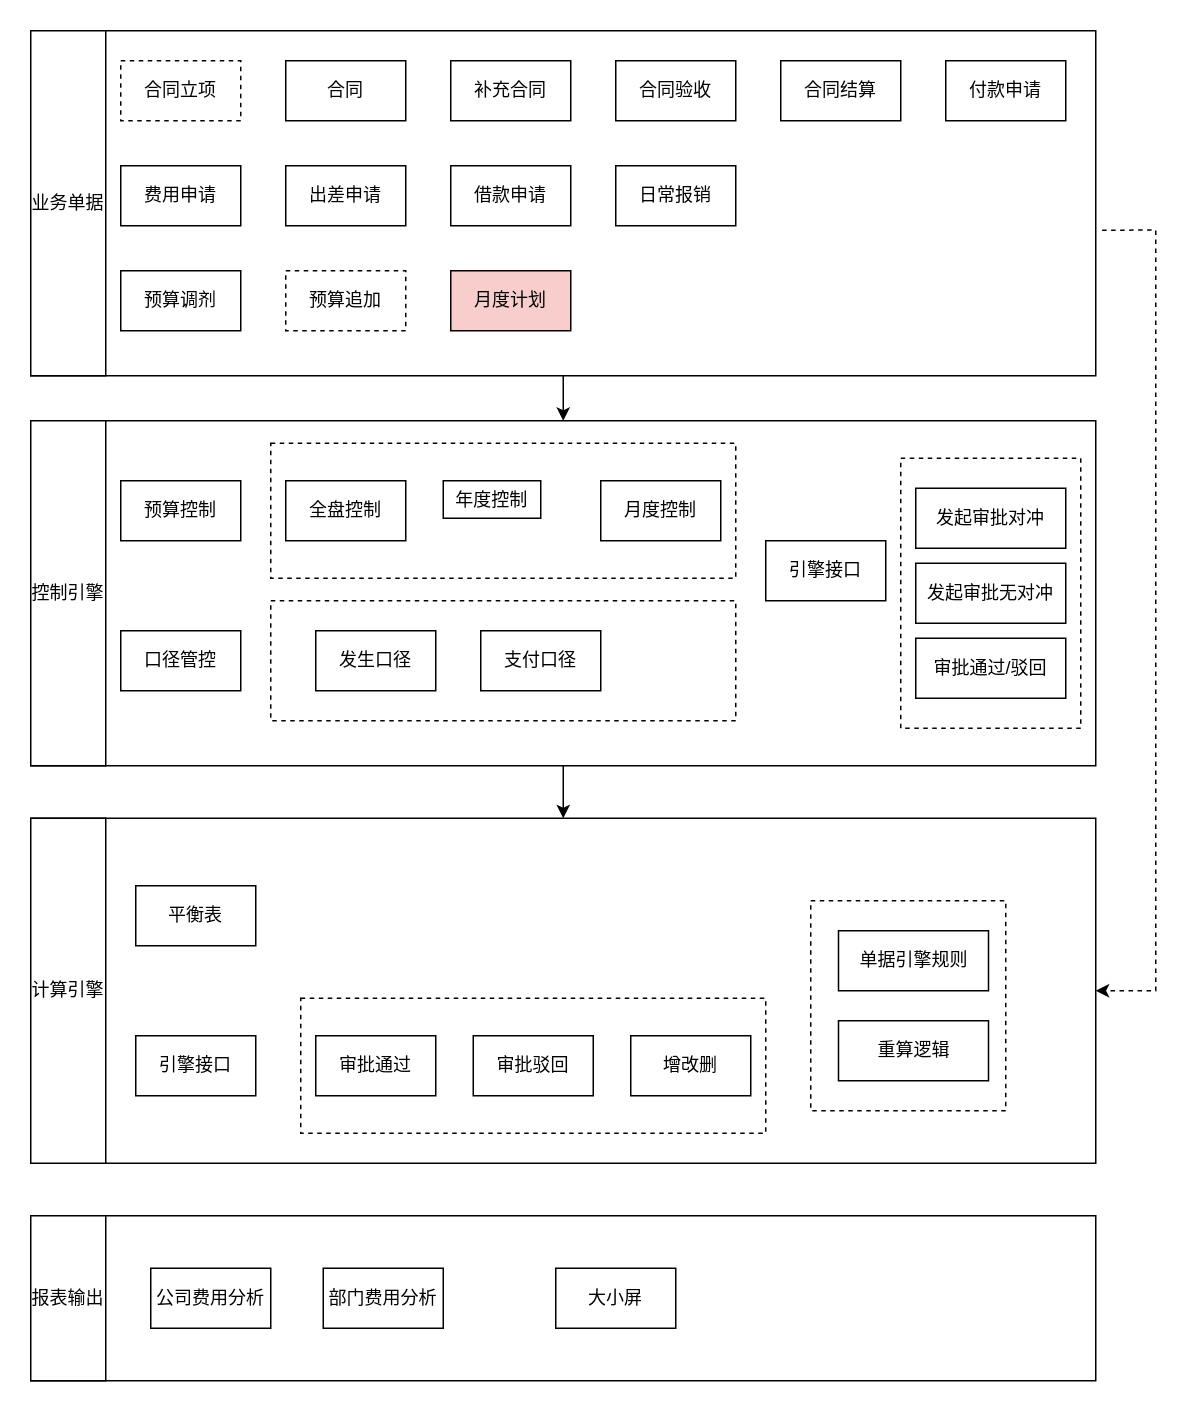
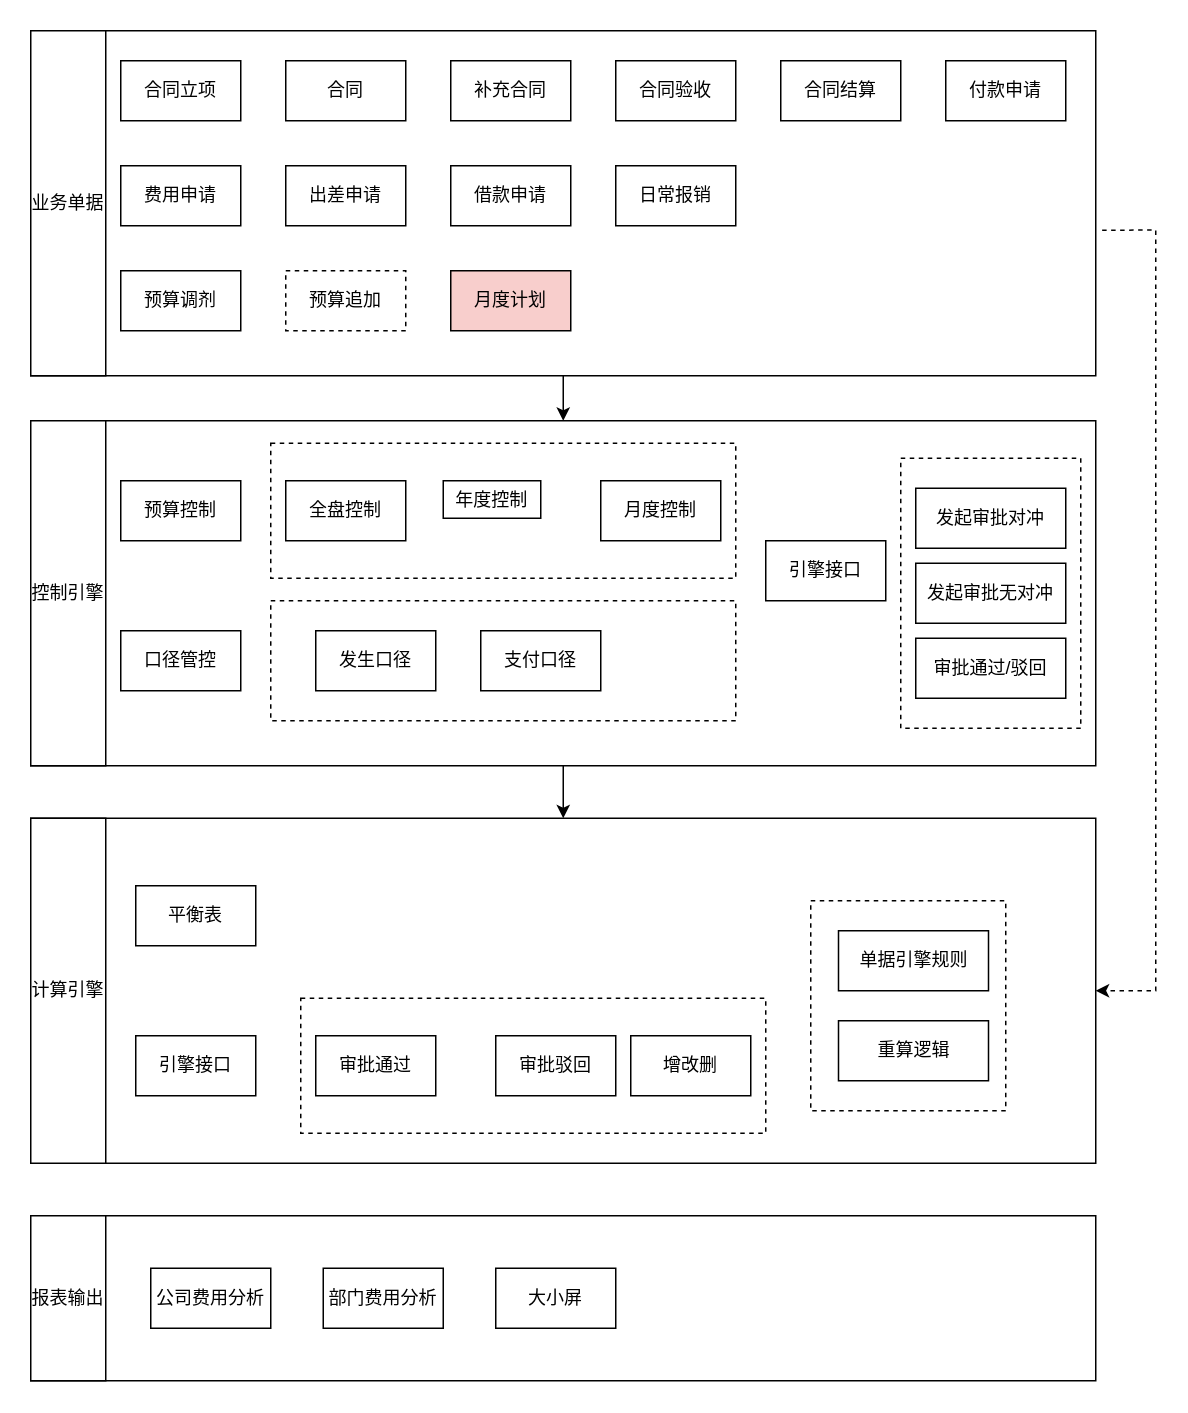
- <mxCell id="6" value="合同立项" style="rounded=0;whiteSpace=wrap;html=1;dashed=1;" parent="1" vertex="1"><mxGeometry x="80" y="40" width="80" height="40" as="geometry" /></mxCell>
+ <mxCell id="6" value="合同立项" style="rounded=0;whiteSpace=wrap;html=1;" parent="1" vertex="1"><mxGeometry x="80" y="40" width="80" height="40" as="geometry" /></mxCell>
- <mxCell id="42" value="审批驳回" style="rounded=0;whiteSpace=wrap;html=1;" parent="1" vertex="1"><mxGeometry x="315" y="690" width="80" height="40" as="geometry" /></mxCell>
+ <mxCell id="42" value="审批驳回" style="rounded=0;whiteSpace=wrap;html=1;" parent="1" vertex="1"><mxGeometry x="330" y="690" width="80" height="40" as="geometry" /></mxCell>
- <mxCell id="51" value="大小屏" style="rounded=0;whiteSpace=wrap;html=1;" parent="1" vertex="1"><mxGeometry x="370" y="845" width="80" height="40" as="geometry" /></mxCell>
+ <mxCell id="51" value="大小屏" style="rounded=0;whiteSpace=wrap;html=1;" parent="1" vertex="1"><mxGeometry x="330" y="845" width="80" height="40" as="geometry" /></mxCell>
